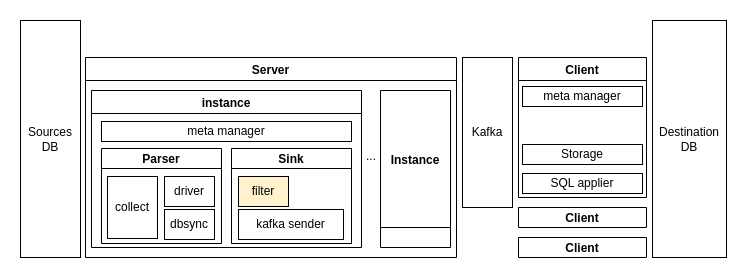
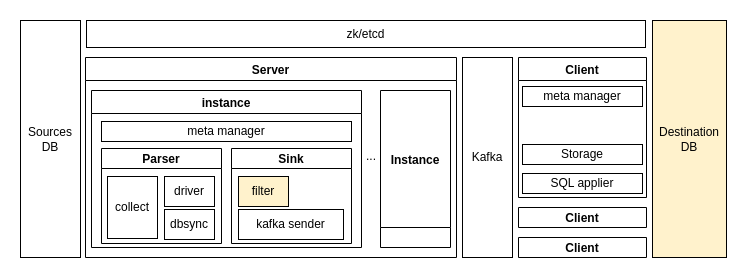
+ <mxCell id="16" value="zk/etcd" style="rounded=0;whiteSpace=wrap;html=1;" vertex="1" parent="2"><mxGeometry x="1" width="559" height="27" as="geometry" /></mxCell>
- <mxCell id="3" value="Kafka" style="rounded=0;whiteSpace=wrap;html=1;" vertex="1" parent="2"><mxGeometry x="377" y="37" width="50" height="150" as="geometry" /></mxCell>
+ <mxCell id="3" value="Kafka" style="rounded=0;whiteSpace=wrap;html=1;" vertex="1" parent="2"><mxGeometry x="377" y="37" width="50" height="200" as="geometry" /></mxCell>
- <mxCell id="24" value="Destination&lt;br&gt;DB" style="rounded=0;whiteSpace=wrap;html=1;" vertex="1" parent="1"><mxGeometry x="652" y="20" width="74" height="237" as="geometry" /></mxCell>
+ <mxCell id="24" value="Destination&lt;br&gt;DB" style="rounded=0;whiteSpace=wrap;html=1;fillColor=#fff2cc;" vertex="1" parent="1"><mxGeometry x="652" y="20" width="74" height="237" as="geometry" /></mxCell>
